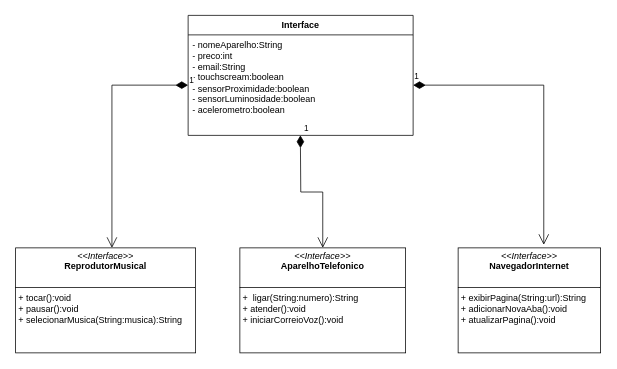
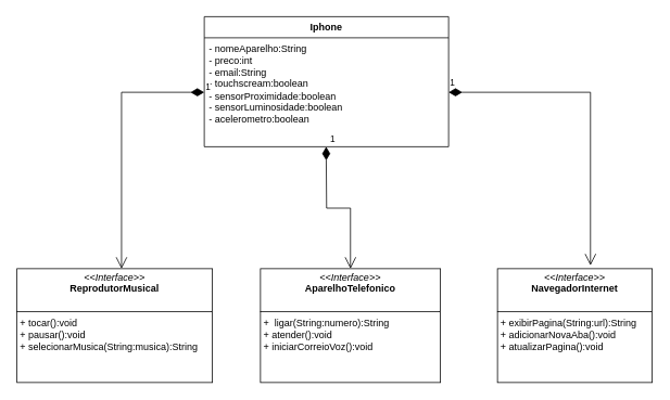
- <mxCell id="2" value="&lt;b&gt;Interface&lt;/b&gt;" style="swimlane;fontStyle=0;childLayout=stackLayout;horizontal=1;startSize=26;fillColor=none;horizontalStack=0;resizeParent=1;resizeParentMax=0;resizeLast=0;collapsible=1;marginBottom=0;whiteSpace=wrap;html=1;" vertex="1" parent="1"><mxGeometry x="250" y="20" width="300" height="160" as="geometry" /></mxCell>
+ <mxCell id="2" value="&lt;b&gt;Iphone&lt;/b&gt;" style="swimlane;fontStyle=0;childLayout=stackLayout;horizontal=1;startSize=26;fillColor=none;horizontalStack=0;resizeParent=1;resizeParentMax=0;resizeLast=0;collapsible=1;marginBottom=0;whiteSpace=wrap;html=1;" vertex="1" parent="1"><mxGeometry x="250" y="20" width="300" height="160" as="geometry" /></mxCell>
